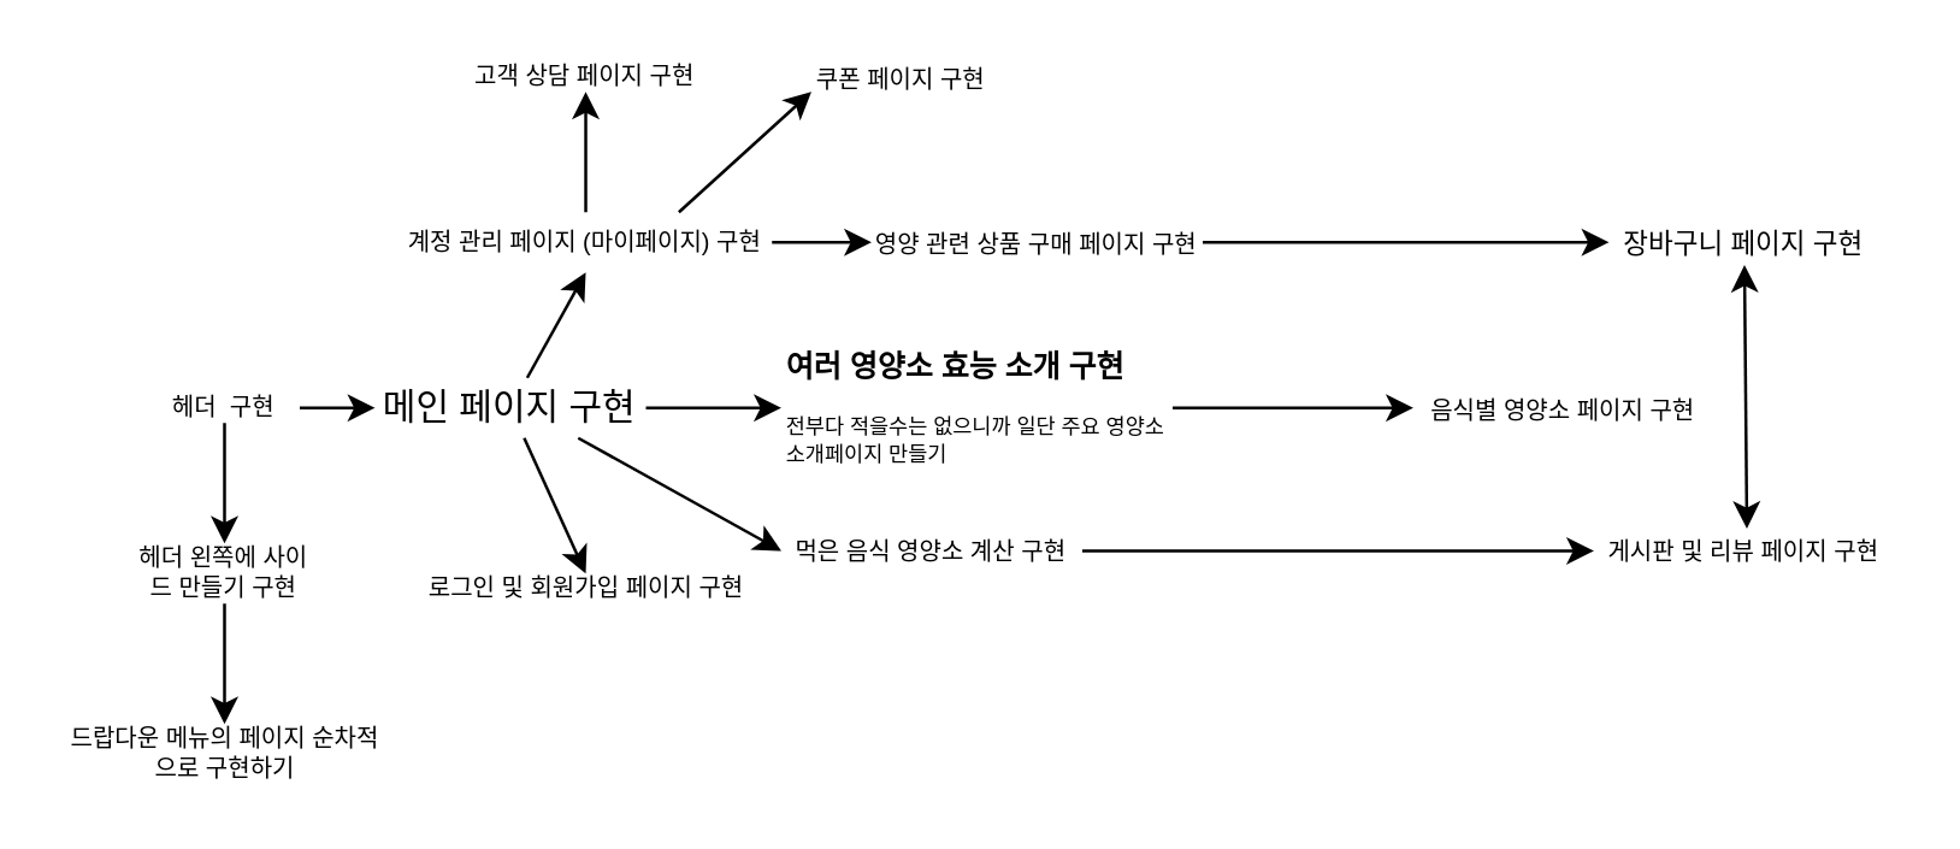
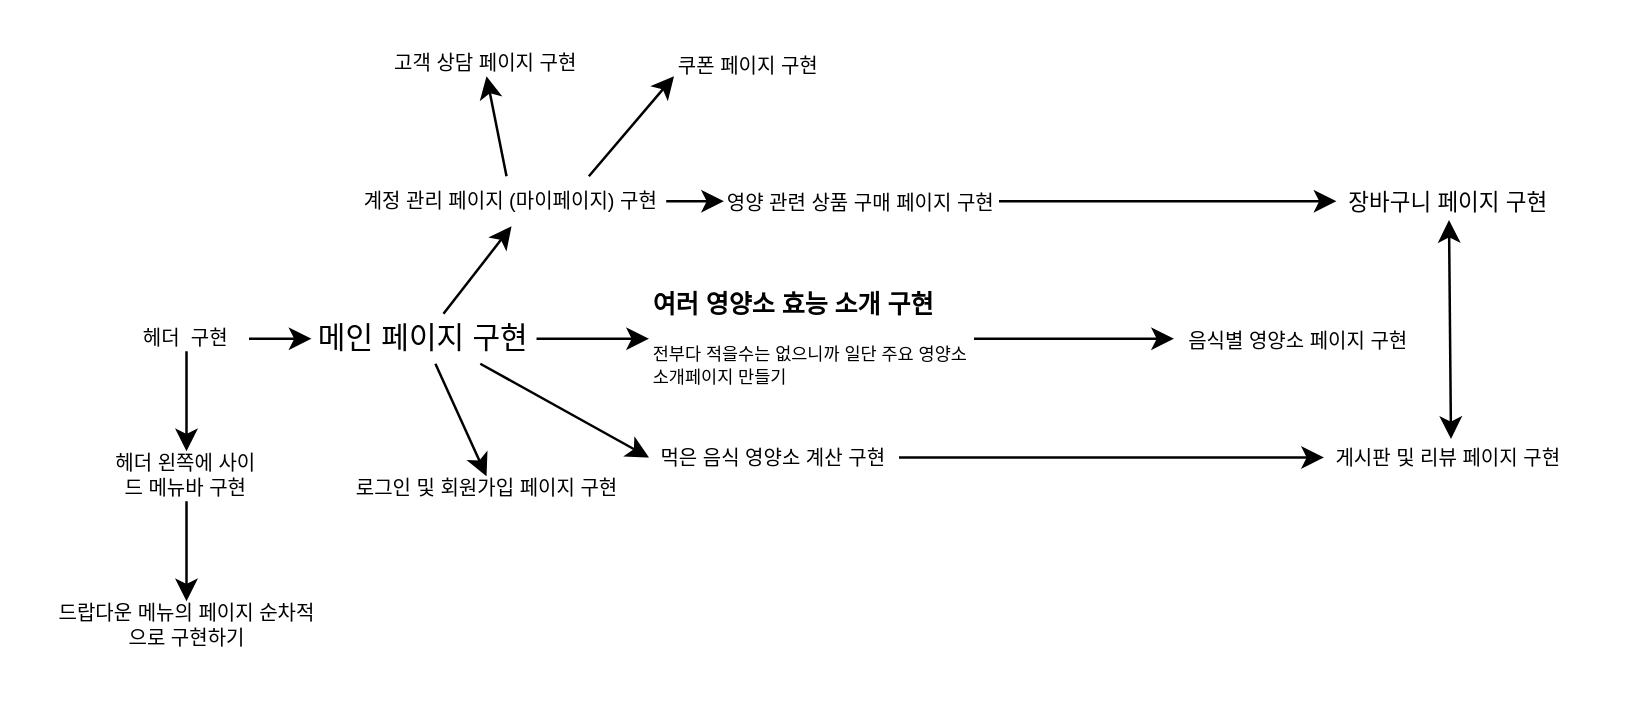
- <mxCell id="14" value="계정 관리 페이지 &lt;span style=&quot;background-color: transparent;&quot;&gt;(마이페이지) 구현&lt;/span&gt;" style="text;html=1;align=center;verticalAlign=middle;whiteSpace=wrap;rounded=0;fontSize=8;" parent="1" vertex="1"><mxGeometry x="132.14" y="70" width="123.75" height="20" as="geometry" /></mxCell>
+ <mxCell id="14" value="계정 관리 페이지 &lt;span style=&quot;background-color: transparent;&quot;&gt;(마이페이지) 구현&lt;/span&gt;" style="text;html=1;align=center;verticalAlign=middle;whiteSpace=wrap;rounded=0;fontSize=8;" parent="1" vertex="1"><mxGeometry x="142.14" y="70" width="123.75" height="20" as="geometry" /></mxCell>
- <mxCell id="23" value="헤더 왼쪽에 사이드 만들기 구현" style="text;html=1;align=center;verticalAlign=middle;whiteSpace=wrap;rounded=0;fontSize=8;" parent="1" vertex="1"><mxGeometry x="44" y="180" width="60" height="20" as="geometry" /></mxCell>
+ <mxCell id="23" value="헤더 왼쪽에 사이드 메뉴바 구현" style="text;html=1;align=center;verticalAlign=middle;whiteSpace=wrap;rounded=0;fontSize=8;" parent="1" vertex="1"><mxGeometry x="44" y="180" width="60" height="20" as="geometry" /></mxCell>
